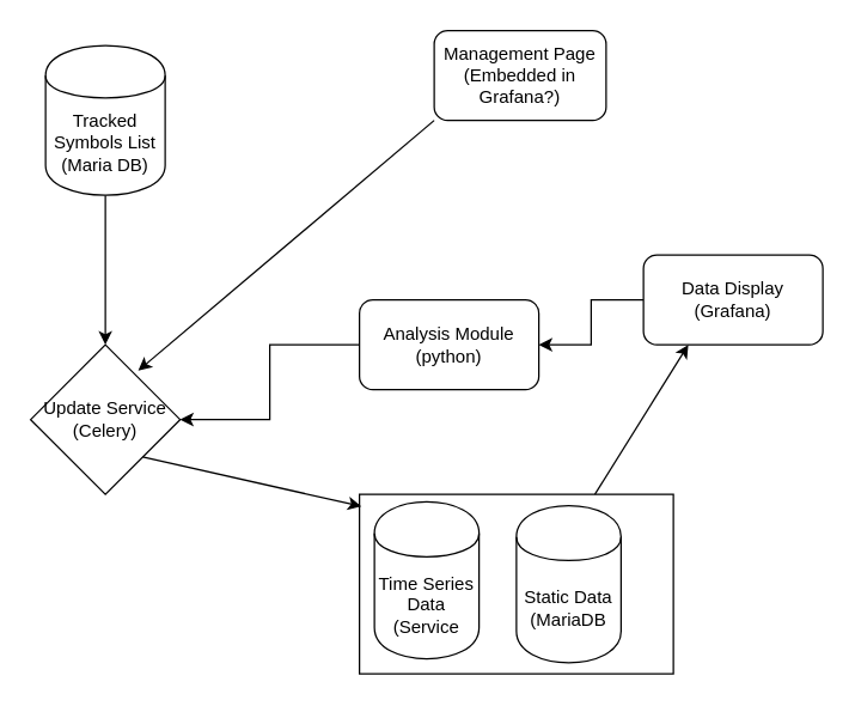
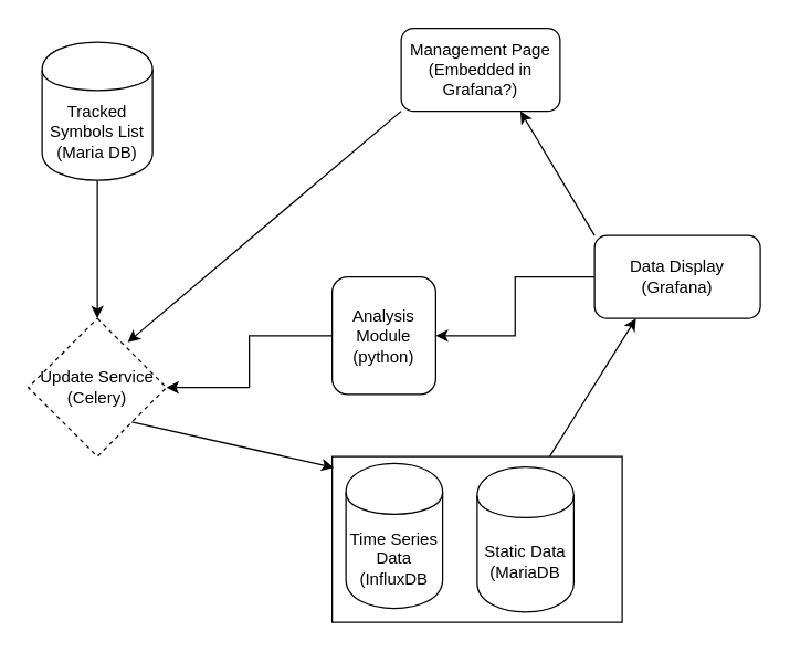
+ <mxCell id="9" value="" style="endArrow=classic;html=1;entryX=0.75;entryY=1;entryDx=0;entryDy=0;exitX=0;exitY=0;exitDx=0;exitDy=0;" edge="1" parent="1" source="8" target="4"><mxGeometry width="50" height="50" relative="1" as="geometry"><mxPoint x="360" y="270" as="sourcePoint" /><mxPoint x="410" y="220" as="targetPoint" /></mxGeometry></mxCell>
- <mxCell id="11" value="Analysis Module&lt;br&gt;(python)" style="rounded=1;whiteSpace=wrap;html=1;" vertex="1" parent="1"><mxGeometry x="240" y="200" width="120" height="60" as="geometry" /></mxCell>
+ <mxCell id="11" value="Analysis Module&lt;br&gt;(python)" style="rounded=1;whiteSpace=wrap;html=1;" vertex="1" parent="1"><mxGeometry x="240" y="200" width="75" height="85" as="geometry" /></mxCell>
- <mxCell id="5" value="Update Service&lt;br&gt;(Celery)" style="rhombus;whiteSpace=wrap;html=1;" vertex="1" parent="1"><mxGeometry x="20" y="230" width="100" height="100" as="geometry" /></mxCell>
+ <mxCell id="5" value="Update Service&lt;br&gt;(Celery)" style="rhombus;whiteSpace=wrap;html=1;dashed=1;" vertex="1" parent="1"><mxGeometry x="20" y="230" width="100" height="100" as="geometry" /></mxCell>
- <mxCell id="13" value="Time Series Data&lt;br&gt;(Service" style="shape=cylinder;whiteSpace=wrap;html=1;boundedLbl=1;backgroundOutline=1;" vertex="1" parent="1"><mxGeometry x="250" y="335" width="70" height="105" as="geometry" /></mxCell>
+ <mxCell id="13" value="Time Series Data&lt;br&gt;(InfluxDB" style="shape=cylinder;whiteSpace=wrap;html=1;boundedLbl=1;backgroundOutline=1;" vertex="1" parent="1"><mxGeometry x="250" y="335" width="70" height="105" as="geometry" /></mxCell>
